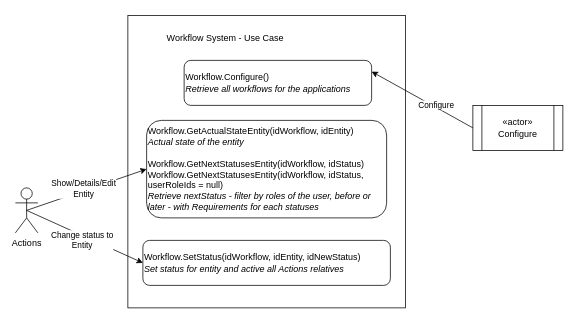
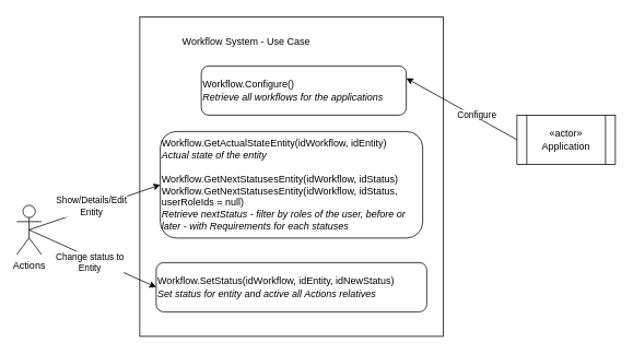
- <mxCell id="4" value="«actor»&lt;br&gt;Configure" style="shape=process;whiteSpace=wrap;html=1;backgroundOutline=1;" vertex="1" parent="1"><mxGeometry x="630" y="140" width="120" height="60" as="geometry" /></mxCell>
+ <mxCell id="4" value="«actor»&lt;br&gt;Application" style="shape=process;whiteSpace=wrap;html=1;backgroundOutline=1;" vertex="1" parent="1"><mxGeometry x="630" y="140" width="120" height="60" as="geometry" /></mxCell>
